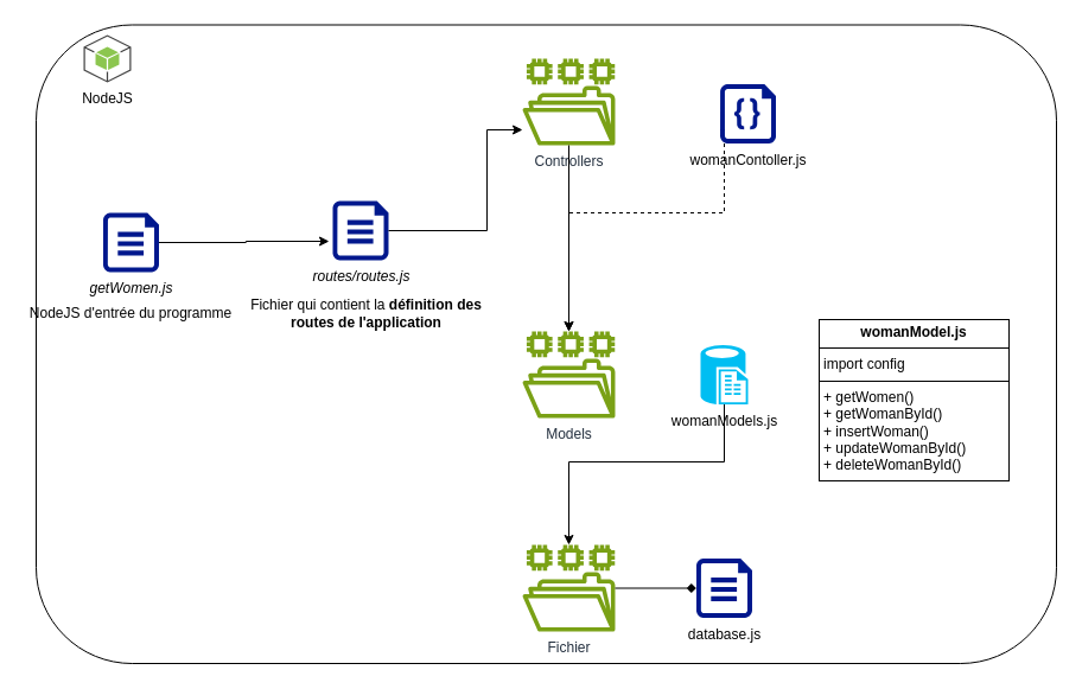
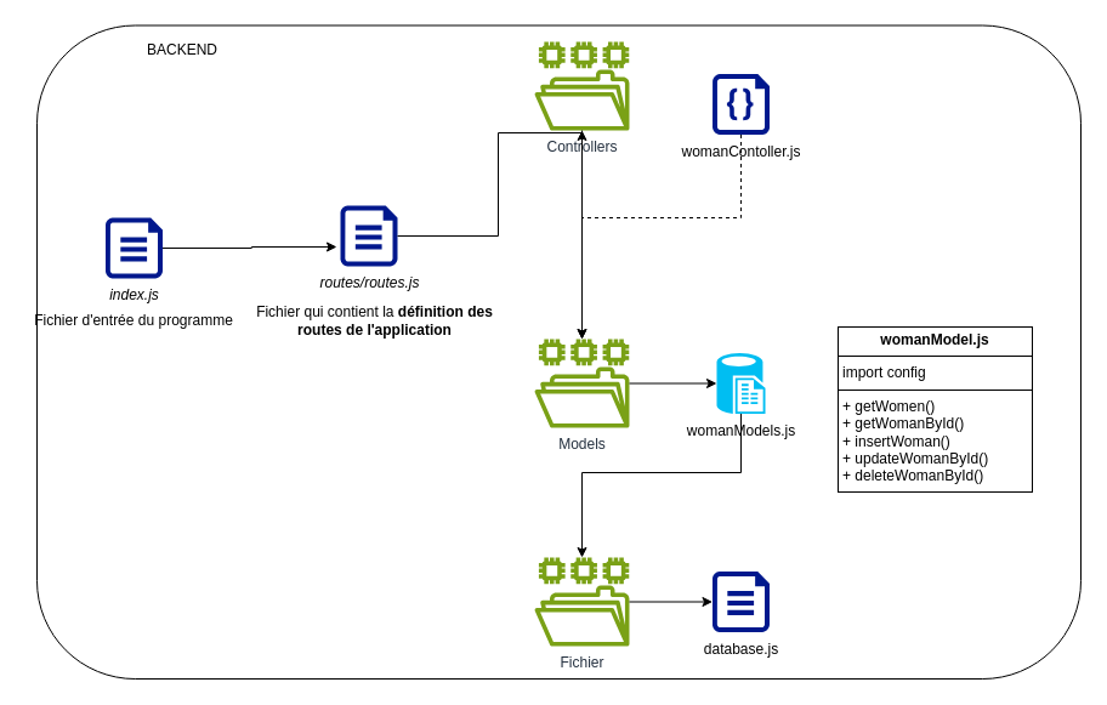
+ <mxCell id="3" value="BACKEND" style="text;html=1;align=center;verticalAlign=middle;whiteSpace=wrap;rounded=0;" vertex="1" parent="1"><mxGeometry x="120" y="25.5" width="60" height="30" as="geometry" /></mxCell>
- <mxCell id="4" value="NodeJS" style="outlineConnect=0;dashed=0;verticalLabelPosition=bottom;verticalAlign=top;align=center;html=1;shape=mxgraph.aws3.android;fillColor=#8CC64F;gradientColor=none;" vertex="1" parent="1"><mxGeometry x="70" y="29" width="40" height="40" as="geometry" /></mxCell>
- <mxCell id="11" value="Controllers" style="sketch=0;outlineConnect=0;fontColor=#232F3E;gradientColor=none;fillColor=#7AA116;strokeColor=none;dashed=0;verticalLabelPosition=bottom;verticalAlign=top;align=center;html=1;fontSize=12;fontStyle=0;aspect=fixed;pointerEvents=1;shape=mxgraph.aws4.file_system;" vertex="1" parent="1"><mxGeometry x="440" y="49" width="78" height="73" as="geometry" /></mxCell>
+ <mxCell id="11" value="Controllers" style="sketch=0;outlineConnect=0;fontColor=#232F3E;gradientColor=none;fillColor=#7AA116;strokeColor=none;dashed=0;verticalLabelPosition=bottom;verticalAlign=top;align=center;html=1;fontSize=12;fontStyle=0;aspect=fixed;pointerEvents=1;shape=mxgraph.aws4.file_system;" vertex="1" parent="1"><mxGeometry x="440" y="34" width="78" height="73" as="geometry" /></mxCell>
- <mxCell id="13" value="womanContoller.js" style="sketch=0;aspect=fixed;pointerEvents=1;shadow=0;dashed=0;html=1;strokeColor=none;labelPosition=center;verticalLabelPosition=bottom;verticalAlign=top;align=center;fillColor=#00188D;shape=mxgraph.azure.code_file" vertex="1" parent="1"><mxGeometry x="606.5" y="70.5" width="47" height="50" as="geometry" /></mxCell>
+ <mxCell id="13" value="womanContoller.js" style="sketch=0;aspect=fixed;pointerEvents=1;shadow=0;dashed=0;html=1;strokeColor=none;labelPosition=center;verticalLabelPosition=bottom;verticalAlign=top;align=center;fillColor=#00188D;shape=mxgraph.azure.code_file" vertex="1" parent="1"><mxGeometry x="586.5" y="60.5" width="47" height="50" as="geometry" /></mxCell>
- <mxCell id="9" value="&lt;i&gt;getWomen.js&lt;/i&gt;" style="sketch=0;aspect=fixed;pointerEvents=1;shadow=0;dashed=0;html=1;strokeColor=none;labelPosition=center;verticalLabelPosition=bottom;verticalAlign=top;align=center;fillColor=#00188D;shape=mxgraph.azure.file" vertex="1" parent="8"><mxGeometry x="66.5" width="47" height="50" as="geometry" /></mxCell>
+ <mxCell id="9" value="&lt;i&gt;index.js&lt;/i&gt;" style="sketch=0;aspect=fixed;pointerEvents=1;shadow=0;dashed=0;html=1;strokeColor=none;labelPosition=center;verticalLabelPosition=bottom;verticalAlign=top;align=center;fillColor=#00188D;shape=mxgraph.azure.file" vertex="1" parent="8"><mxGeometry x="66.5" width="47" height="50" as="geometry" /></mxCell>
- <mxCell id="10" value="NodeJS d'entrée du programme" style="text;html=1;align=center;verticalAlign=middle;whiteSpace=wrap;rounded=0;" vertex="1" parent="8"><mxGeometry y="70" width="180" height="30" as="geometry" /></mxCell>
+ <mxCell id="10" value="Fichier d'entrée du programme" style="text;html=1;align=center;verticalAlign=middle;whiteSpace=wrap;rounded=0;" vertex="1" parent="8"><mxGeometry y="70" width="180" height="30" as="geometry" /></mxCell>
+ <mxCell id="21" style="edgeStyle=orthogonalEdgeStyle;rounded=0;orthogonalLoop=1;jettySize=auto;html=1;entryX=0;entryY=0.5;entryDx=0;entryDy=0;entryPerimeter=0;" edge="1" parent="1" source="16" target="15"><mxGeometry relative="1" as="geometry" /></mxCell>
- <mxCell id="20" style="edgeStyle=orthogonalEdgeStyle;rounded=0;orthogonalLoop=1;jettySize=auto;html=1;entryX=0;entryY=0.5;entryDx=0;entryDy=0;entryPerimeter=0;endArrow=diamond;" edge="1" parent="1" source="18" target="19"><mxGeometry relative="1" as="geometry" /></mxCell>
+ <mxCell id="20" style="edgeStyle=orthogonalEdgeStyle;rounded=0;orthogonalLoop=1;jettySize=auto;html=1;entryX=0;entryY=0.5;entryDx=0;entryDy=0;entryPerimeter=0;" edge="1" parent="1" source="18" target="19"><mxGeometry relative="1" as="geometry" /></mxCell>
